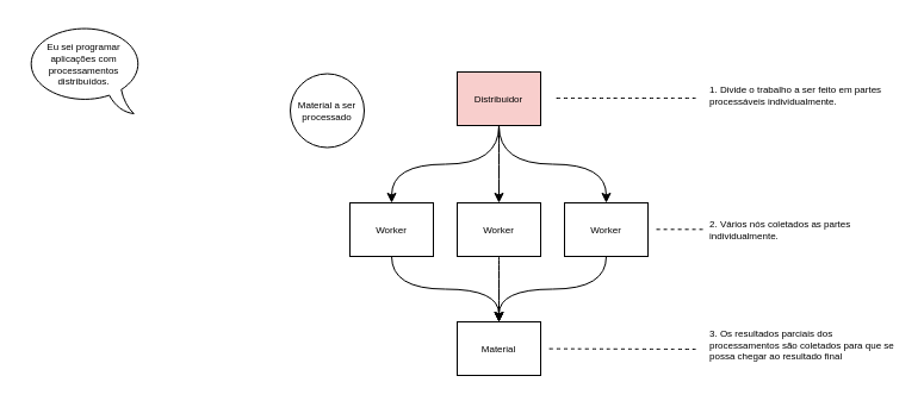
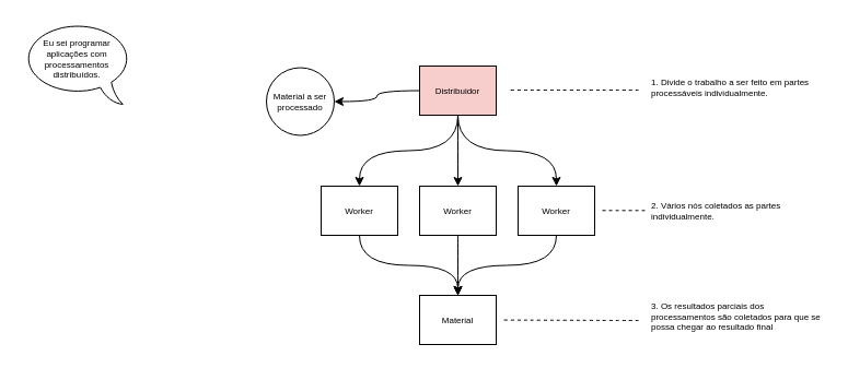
+ <mxCell id="6" style="edgeStyle=orthogonalEdgeStyle;curved=1;rounded=0;orthogonalLoop=1;jettySize=auto;html=1;entryX=1;entryY=0.5;entryDx=0;entryDy=0;fontSize=8;" edge="1" parent="1" source="7" target="21"><mxGeometry relative="1" as="geometry" /></mxCell>
